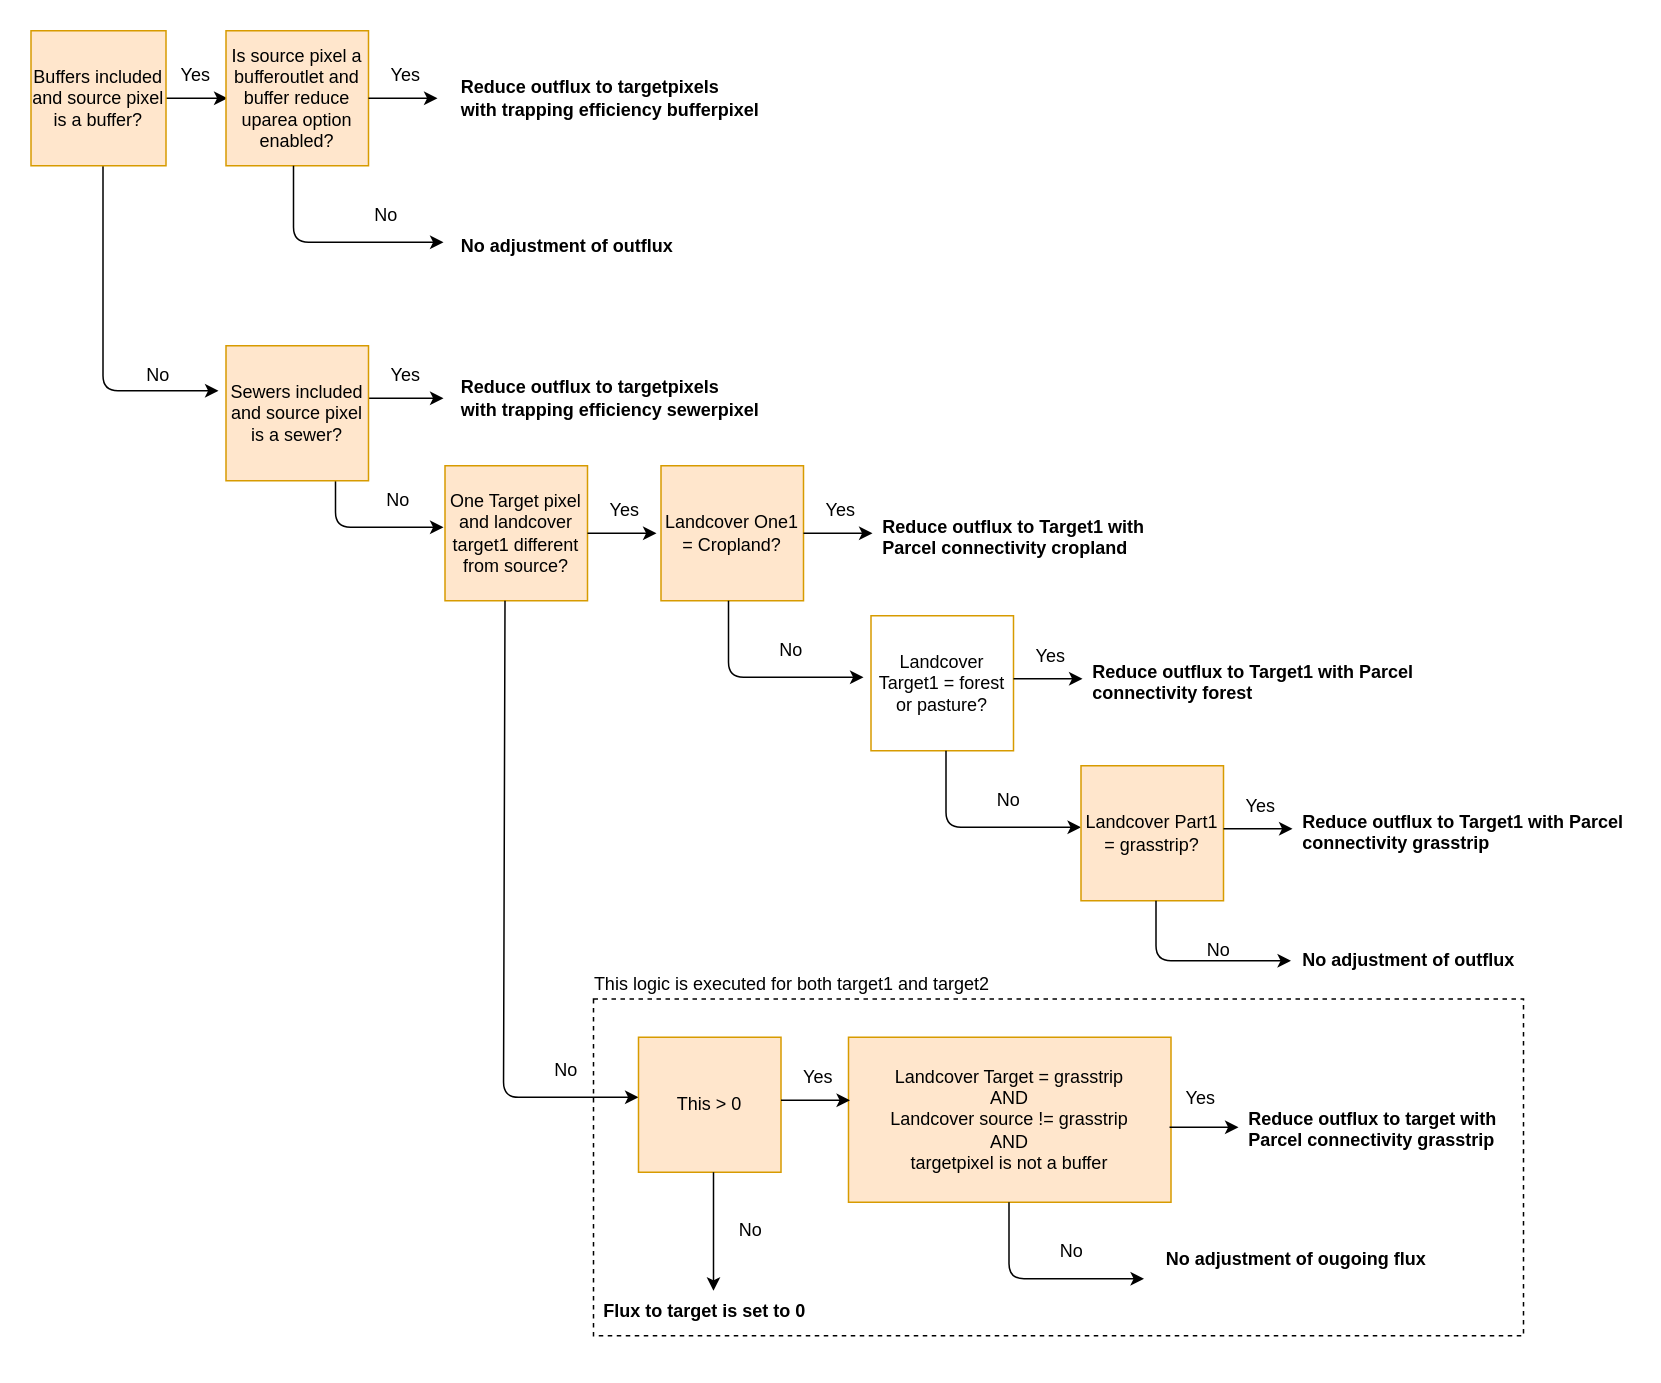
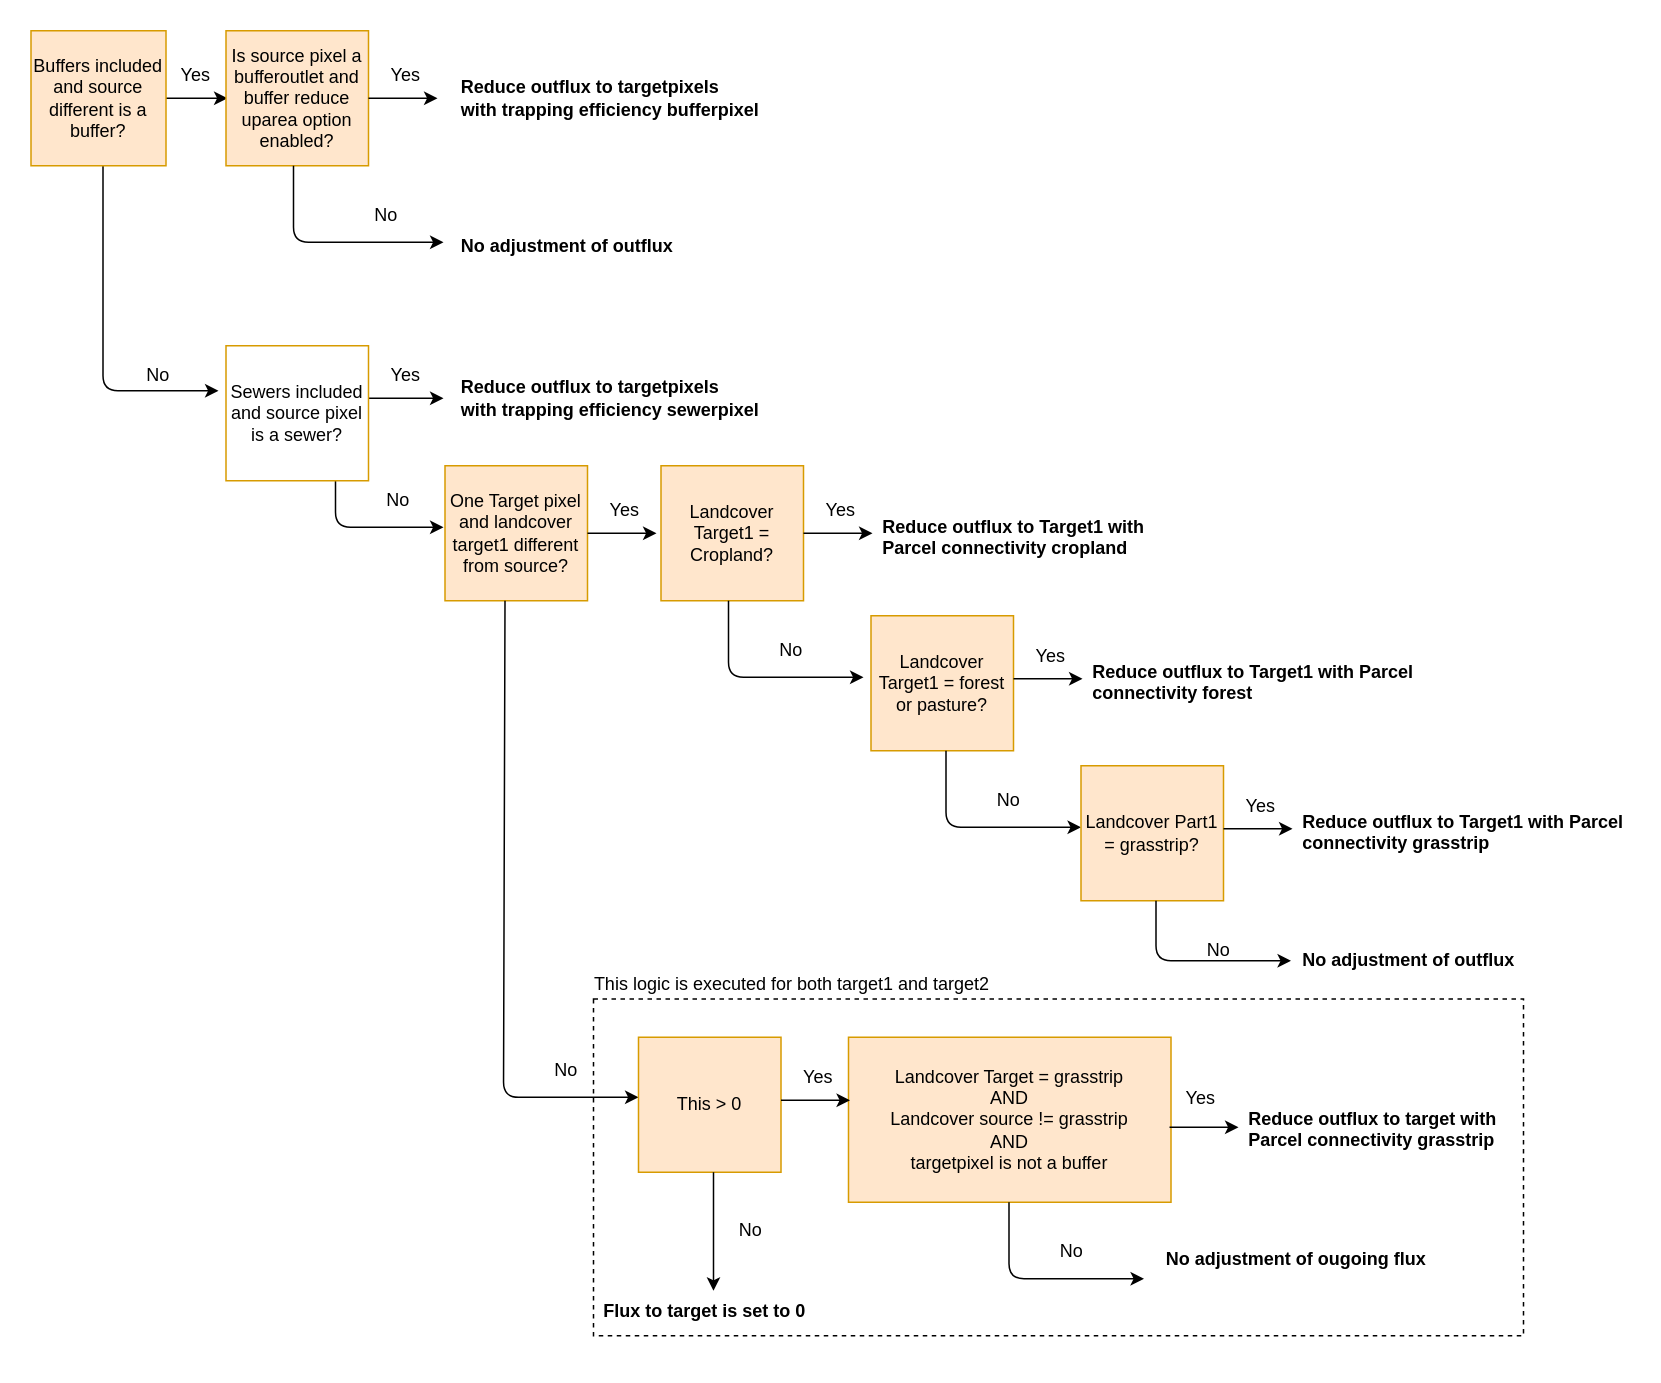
- <mxCell id="19" value="Buffers included and source pixel is a buffer?" style="whiteSpace=wrap;html=1;aspect=fixed;fillColor=#ffe6cc;strokeColor=#d79b00;" parent="1" vertex="1"><mxGeometry x="20" y="20" width="90" height="90" as="geometry" /></mxCell>
+ <mxCell id="19" value="Buffers included and source different is a buffer?" style="whiteSpace=wrap;html=1;aspect=fixed;fillColor=#ffe6cc;strokeColor=#d79b00;" parent="1" vertex="1"><mxGeometry x="20" y="20" width="90" height="90" as="geometry" /></mxCell>
- <mxCell id="20" value="Sewers included and source pixel is a sewer?" style="rounded=0;whiteSpace=wrap;html=1;align=center;fillColor=#ffe6cc;strokeColor=#d79b00;" parent="1" vertex="1"><mxGeometry x="150" y="230" width="95" height="90" as="geometry" /></mxCell>
+ <mxCell id="20" value="Sewers included and source pixel is a sewer?" style="rounded=0;whiteSpace=wrap;html=1;align=center;fillColor=#ffffff;strokeColor=#d79b00;" parent="1" vertex="1"><mxGeometry x="150" y="230" width="95" height="90" as="geometry" /></mxCell>
- <mxCell id="24" value="Landcover One1 = Cropland?" style="rounded=0;whiteSpace=wrap;html=1;align=center;fillColor=#ffe6cc;strokeColor=#d79b00;" parent="1" vertex="1"><mxGeometry x="440" y="310" width="95" height="90" as="geometry" /></mxCell>
+ <mxCell id="24" value="Landcover Target1 = Cropland?" style="rounded=0;whiteSpace=wrap;html=1;align=center;fillColor=#ffe6cc;strokeColor=#d79b00;" parent="1" vertex="1"><mxGeometry x="440" y="310" width="95" height="90" as="geometry" /></mxCell>
- <mxCell id="30" value="Landcover Target1 = forest or pasture?" style="rounded=0;whiteSpace=wrap;html=1;align=center;fillColor=#ffffff;strokeColor=#d79b00;" parent="1" vertex="1"><mxGeometry x="580" y="410" width="95" height="90" as="geometry" /></mxCell>
+ <mxCell id="30" value="Landcover Target1 = forest or pasture?" style="rounded=0;whiteSpace=wrap;html=1;align=center;fillColor=#ffe6cc;strokeColor=#d79b00;" parent="1" vertex="1"><mxGeometry x="580" y="410" width="95" height="90" as="geometry" /></mxCell>
